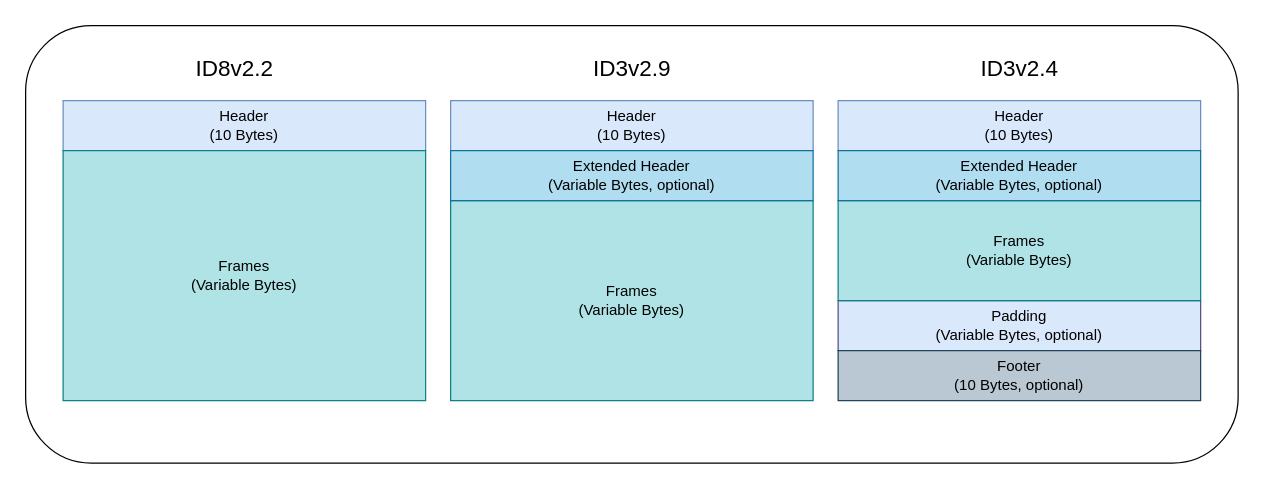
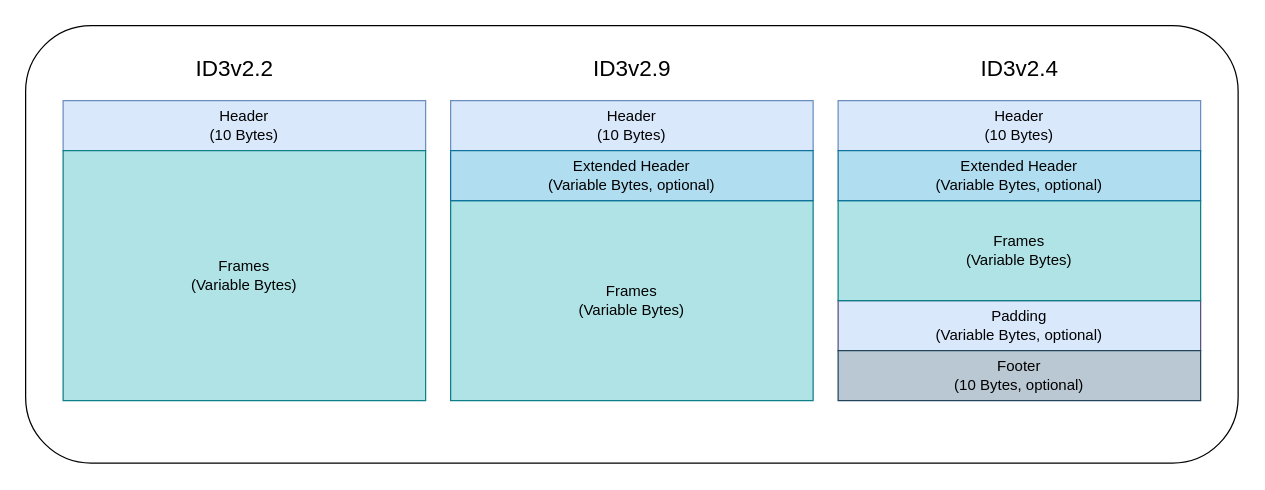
- <mxCell id="13" value="&lt;font style=&quot;font-size: 18px;&quot;&gt;ID8v2.2&lt;/font&gt;" style="text;html=1;strokeColor=none;fillColor=none;align=center;verticalAlign=middle;whiteSpace=wrap;rounded=0;" vertex="1" parent="1"><mxGeometry x="130" y="40" width="115" height="30" as="geometry" /></mxCell>
+ <mxCell id="13" value="&lt;font style=&quot;font-size: 18px;&quot;&gt;ID3v2.2&lt;/font&gt;" style="text;html=1;strokeColor=none;fillColor=none;align=center;verticalAlign=middle;whiteSpace=wrap;rounded=0;" vertex="1" parent="1"><mxGeometry x="130" y="40" width="115" height="30" as="geometry" /></mxCell>
